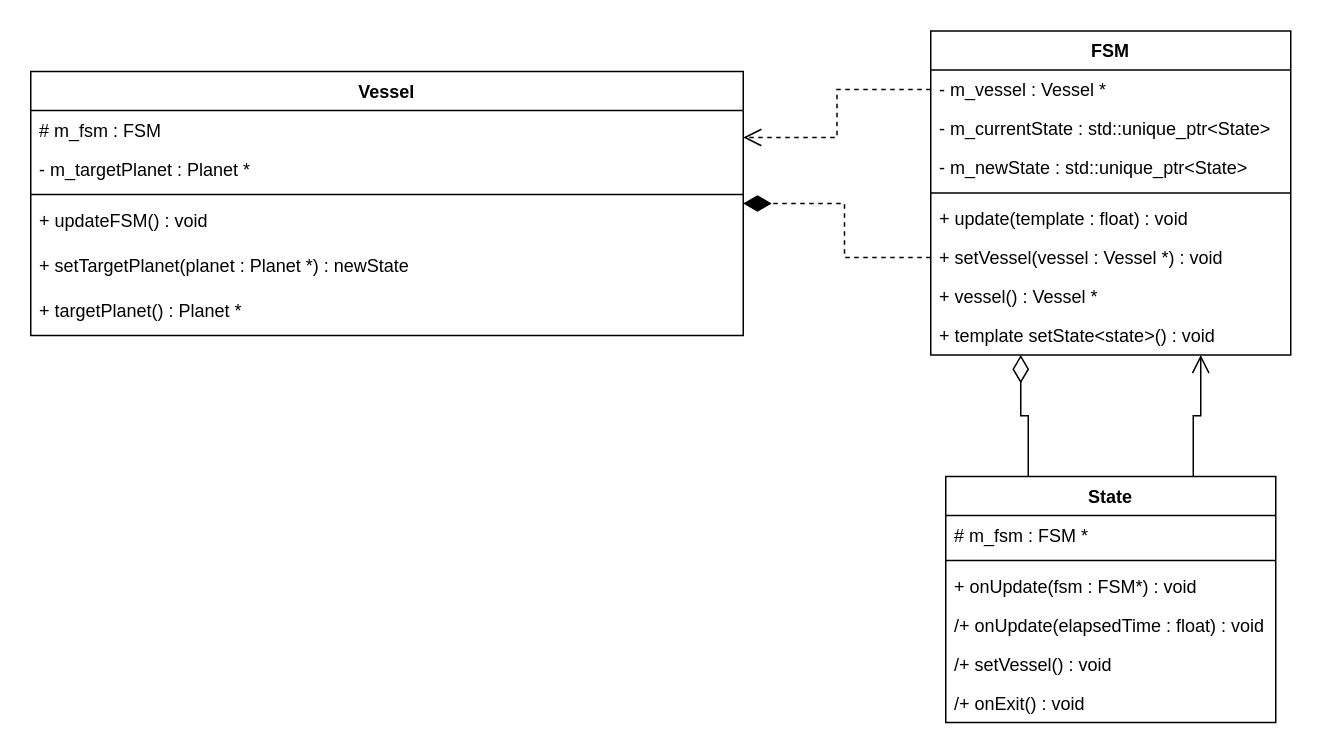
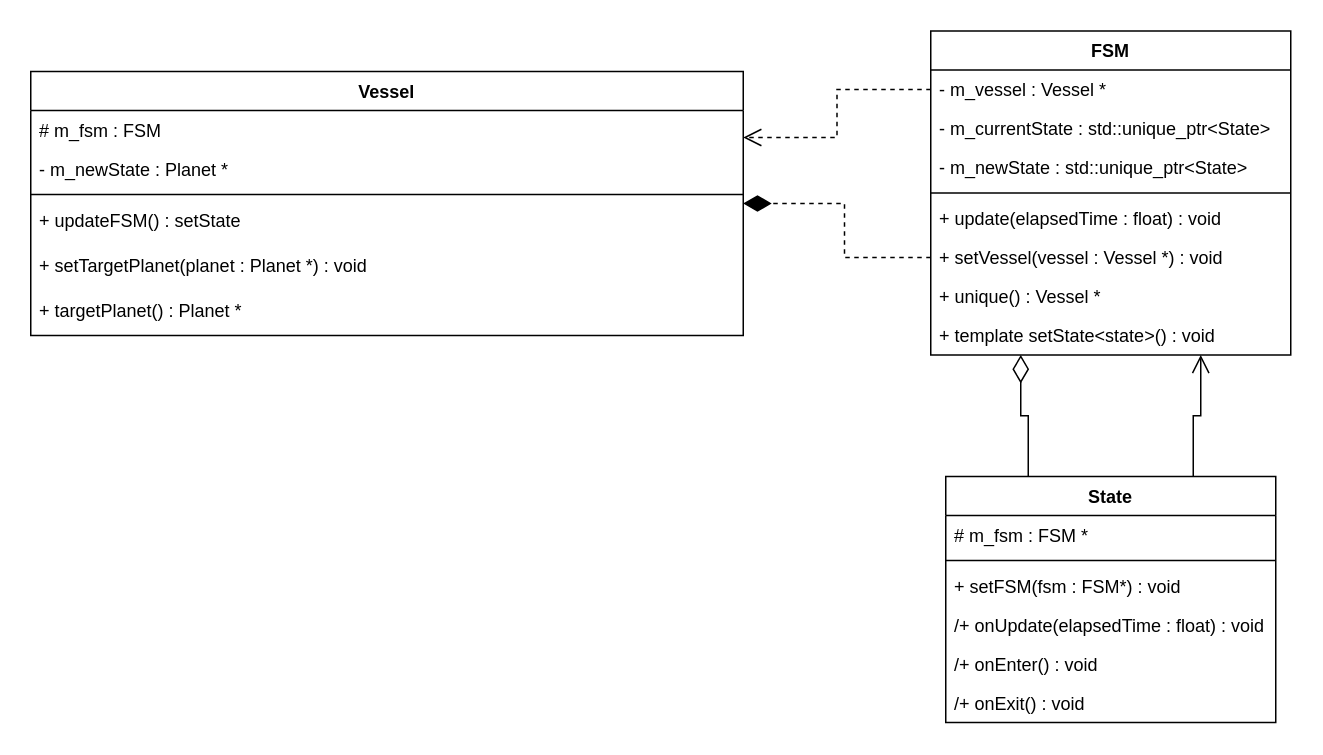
- <mxCell id="5" value="- m_targetPlanet : Planet *" style="text;strokeColor=none;fillColor=none;align=left;verticalAlign=top;spacingLeft=4;spacingRight=4;overflow=hidden;rotatable=0;points=[[0,0.5],[1,0.5]];portConstraint=eastwest;" vertex="1" parent="3"><mxGeometry y="52" width="475" height="26" as="geometry" /></mxCell>
+ <mxCell id="5" value="- m_newState : Planet *" style="text;strokeColor=none;fillColor=none;align=left;verticalAlign=top;spacingLeft=4;spacingRight=4;overflow=hidden;rotatable=0;points=[[0,0.5],[1,0.5]];portConstraint=eastwest;" vertex="1" parent="3"><mxGeometry y="52" width="475" height="26" as="geometry" /></mxCell>
- <mxCell id="15" value="+ update(template : float) : void" style="text;strokeColor=none;fillColor=none;align=left;verticalAlign=top;spacingLeft=4;spacingRight=4;overflow=hidden;rotatable=0;points=[[0,0.5],[1,0.5]];portConstraint=eastwest;" vertex="1" parent="10"><mxGeometry y="112" width="240" height="26" as="geometry" /></mxCell>
+ <mxCell id="15" value="+ update(elapsedTime : float) : void" style="text;strokeColor=none;fillColor=none;align=left;verticalAlign=top;spacingLeft=4;spacingRight=4;overflow=hidden;rotatable=0;points=[[0,0.5],[1,0.5]];portConstraint=eastwest;" vertex="1" parent="10"><mxGeometry y="112" width="240" height="26" as="geometry" /></mxCell>
- <mxCell id="7" value="+ updateFSM() : void" style="text;strokeColor=none;fillColor=none;align=left;verticalAlign=top;spacingLeft=4;spacingRight=4;overflow=hidden;rotatable=0;points=[[0,0.5],[1,0.5]];portConstraint=eastwest;" vertex="1" parent="3"><mxGeometry y="86" width="475" height="30" as="geometry" /></mxCell>
+ <mxCell id="7" value="+ updateFSM() : setState" style="text;strokeColor=none;fillColor=none;align=left;verticalAlign=top;spacingLeft=4;spacingRight=4;overflow=hidden;rotatable=0;points=[[0,0.5],[1,0.5]];portConstraint=eastwest;" vertex="1" parent="3"><mxGeometry y="86" width="475" height="30" as="geometry" /></mxCell>
- <mxCell id="8" value="+ setTargetPlanet(planet : Planet *) : newState" style="text;strokeColor=none;fillColor=none;align=left;verticalAlign=top;spacingLeft=4;spacingRight=4;overflow=hidden;rotatable=0;points=[[0,0.5],[1,0.5]];portConstraint=eastwest;" vertex="1" parent="3"><mxGeometry y="116" width="475" height="30" as="geometry" /></mxCell>
+ <mxCell id="8" value="+ setTargetPlanet(planet : Planet *) : void" style="text;strokeColor=none;fillColor=none;align=left;verticalAlign=top;spacingLeft=4;spacingRight=4;overflow=hidden;rotatable=0;points=[[0,0.5],[1,0.5]];portConstraint=eastwest;" vertex="1" parent="3"><mxGeometry y="116" width="475" height="30" as="geometry" /></mxCell>
- <mxCell id="17" value="+ vessel() : Vessel *" style="text;strokeColor=none;fillColor=none;align=left;verticalAlign=top;spacingLeft=4;spacingRight=4;overflow=hidden;rotatable=0;points=[[0,0.5],[1,0.5]];portConstraint=eastwest;" vertex="1" parent="10"><mxGeometry y="164" width="240" height="26" as="geometry" /></mxCell>
+ <mxCell id="17" value="+ unique() : Vessel *" style="text;strokeColor=none;fillColor=none;align=left;verticalAlign=top;spacingLeft=4;spacingRight=4;overflow=hidden;rotatable=0;points=[[0,0.5],[1,0.5]];portConstraint=eastwest;" vertex="1" parent="10"><mxGeometry y="164" width="240" height="26" as="geometry" /></mxCell>
- <mxCell id="23" value="+ onUpdate(fsm : FSM*) : void" style="text;strokeColor=none;fillColor=none;align=left;verticalAlign=top;spacingLeft=4;spacingRight=4;overflow=hidden;rotatable=0;points=[[0,0.5],[1,0.5]];portConstraint=eastwest;" vertex="1" parent="20"><mxGeometry y="60" width="220" height="26" as="geometry" /></mxCell>
+ <mxCell id="23" value="+ setFSM(fsm : FSM*) : void" style="text;strokeColor=none;fillColor=none;align=left;verticalAlign=top;spacingLeft=4;spacingRight=4;overflow=hidden;rotatable=0;points=[[0,0.5],[1,0.5]];portConstraint=eastwest;" vertex="1" parent="20"><mxGeometry y="60" width="220" height="26" as="geometry" /></mxCell>
- <mxCell id="25" value="/+ setVessel() : void" style="text;strokeColor=none;fillColor=none;align=left;verticalAlign=top;spacingLeft=4;spacingRight=4;overflow=hidden;rotatable=0;points=[[0,0.5],[1,0.5]];portConstraint=eastwest;" vertex="1" parent="20"><mxGeometry y="112" width="220" height="26" as="geometry" /></mxCell>
+ <mxCell id="25" value="/+ onEnter() : void" style="text;strokeColor=none;fillColor=none;align=left;verticalAlign=top;spacingLeft=4;spacingRight=4;overflow=hidden;rotatable=0;points=[[0,0.5],[1,0.5]];portConstraint=eastwest;" vertex="1" parent="20"><mxGeometry y="112" width="220" height="26" as="geometry" /></mxCell>
